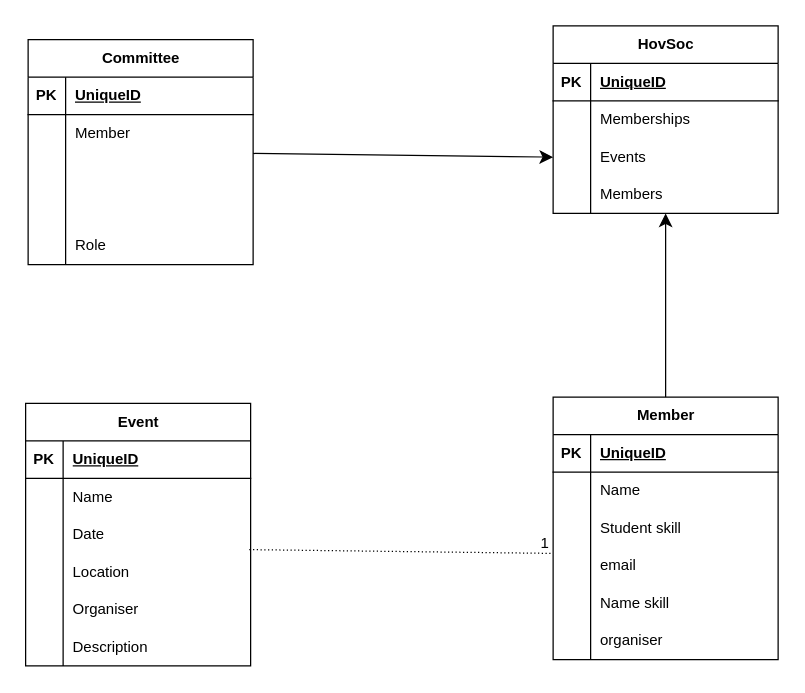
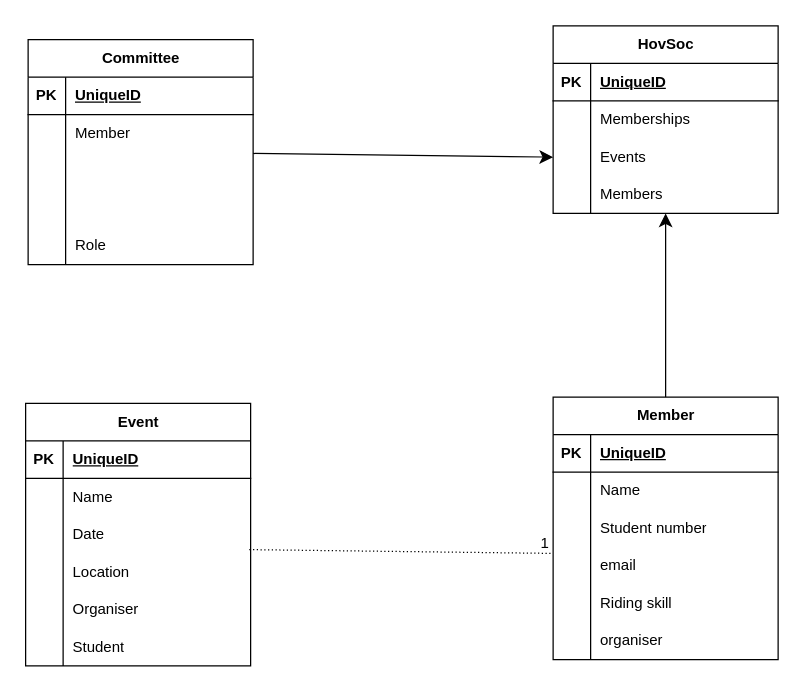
- <mxCell id="25" value="Student skill" style="shape=partialRectangle;connectable=0;fillColor=none;top=0;left=0;bottom=0;right=0;align=left;spacingLeft=6;overflow=hidden;whiteSpace=wrap;html=1;" vertex="1" parent="23"><mxGeometry x="30" width="150" height="30" as="geometry"><mxRectangle width="150" height="30" as="alternateBounds" /></mxGeometry></mxCell>
+ <mxCell id="25" value="Student number" style="shape=partialRectangle;connectable=0;fillColor=none;top=0;left=0;bottom=0;right=0;align=left;spacingLeft=6;overflow=hidden;whiteSpace=wrap;html=1;" vertex="1" parent="23"><mxGeometry x="30" width="150" height="30" as="geometry"><mxRectangle width="150" height="30" as="alternateBounds" /></mxGeometry></mxCell>
- <mxCell id="31" value="Name skill" style="shape=partialRectangle;connectable=0;fillColor=none;top=0;left=0;bottom=0;right=0;align=left;spacingLeft=6;overflow=hidden;whiteSpace=wrap;html=1;" vertex="1" parent="29"><mxGeometry x="30" width="150" height="30" as="geometry"><mxRectangle width="150" height="30" as="alternateBounds" /></mxGeometry></mxCell>
+ <mxCell id="31" value="Riding skill" style="shape=partialRectangle;connectable=0;fillColor=none;top=0;left=0;bottom=0;right=0;align=left;spacingLeft=6;overflow=hidden;whiteSpace=wrap;html=1;" vertex="1" parent="29"><mxGeometry x="30" width="150" height="30" as="geometry"><mxRectangle width="150" height="30" as="alternateBounds" /></mxGeometry></mxCell>
- <mxCell id="70" value="Description" style="shape=partialRectangle;connectable=0;fillColor=none;top=0;left=0;bottom=0;right=0;align=left;spacingLeft=6;overflow=hidden;whiteSpace=wrap;html=1;" vertex="1" parent="68"><mxGeometry x="30" width="150" height="30" as="geometry"><mxRectangle width="150" height="30" as="alternateBounds" /></mxGeometry></mxCell>
+ <mxCell id="70" value="Student" style="shape=partialRectangle;connectable=0;fillColor=none;top=0;left=0;bottom=0;right=0;align=left;spacingLeft=6;overflow=hidden;whiteSpace=wrap;html=1;" vertex="1" parent="68"><mxGeometry x="30" width="150" height="30" as="geometry"><mxRectangle width="150" height="30" as="alternateBounds" /></mxGeometry></mxCell>
